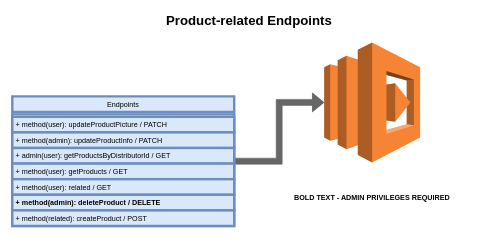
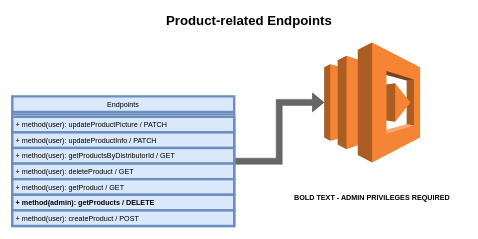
- <mxCell id="7" value="+ method(admin): updateProductInfo / PATCH" style="text;align=left;verticalAlign=top;spacingLeft=4;spacingRight=4;overflow=hidden;rotatable=0;points=[[0,0.5],[1,0.5]];portConstraint=eastwest;fillColor=#dae8fc;strokeColor=#6c8ebf;strokeWidth=4;fontStyle=0;labelBackgroundColor=none;" vertex="1" parent="4"><mxGeometry y="60" width="370" height="26" as="geometry" /></mxCell>
+ <mxCell id="7" value="+ method(user): updateProductInfo / PATCH" style="text;align=left;verticalAlign=top;spacingLeft=4;spacingRight=4;overflow=hidden;rotatable=0;points=[[0,0.5],[1,0.5]];portConstraint=eastwest;fillColor=#dae8fc;strokeColor=#6c8ebf;strokeWidth=4;fontStyle=0;labelBackgroundColor=none;" vertex="1" parent="4"><mxGeometry y="60" width="370" height="26" as="geometry" /></mxCell>
- <mxCell id="8" value="+ admin(user): getProductsByDistributorId / GET" style="text;align=left;verticalAlign=top;spacingLeft=4;spacingRight=4;overflow=hidden;rotatable=0;points=[[0,0.5],[1,0.5]];portConstraint=eastwest;fillColor=#dae8fc;strokeColor=#6c8ebf;strokeWidth=4;fontStyle=0;labelBackgroundColor=none;" vertex="1" parent="4"><mxGeometry y="86" width="370" height="26" as="geometry" /></mxCell>
+ <mxCell id="8" value="+ method(user): getProductsByDistributorId / GET" style="text;align=left;verticalAlign=top;spacingLeft=4;spacingRight=4;overflow=hidden;rotatable=0;points=[[0,0.5],[1,0.5]];portConstraint=eastwest;fillColor=#dae8fc;strokeColor=#6c8ebf;strokeWidth=4;fontStyle=0;labelBackgroundColor=none;" vertex="1" parent="4"><mxGeometry y="86" width="370" height="26" as="geometry" /></mxCell>
- <mxCell id="9" value="+ method(user): getProducts / GET" style="text;align=left;verticalAlign=top;spacingLeft=4;spacingRight=4;overflow=hidden;rotatable=0;points=[[0,0.5],[1,0.5]];portConstraint=eastwest;fillColor=#dae8fc;strokeColor=#6c8ebf;strokeWidth=4;fontStyle=0;labelBackgroundColor=none;" vertex="1" parent="4"><mxGeometry y="112" width="370" height="26" as="geometry" /></mxCell>
+ <mxCell id="9" value="+ method(user): deleteProduct / GET" style="text;align=left;verticalAlign=top;spacingLeft=4;spacingRight=4;overflow=hidden;rotatable=0;points=[[0,0.5],[1,0.5]];portConstraint=eastwest;fillColor=#dae8fc;strokeColor=#6c8ebf;strokeWidth=4;fontStyle=0;labelBackgroundColor=none;" vertex="1" parent="4"><mxGeometry y="112" width="370" height="26" as="geometry" /></mxCell>
- <mxCell id="10" value="+ method(user): related / GET" style="text;align=left;verticalAlign=top;spacingLeft=4;spacingRight=4;overflow=hidden;rotatable=0;points=[[0,0.5],[1,0.5]];portConstraint=eastwest;fillColor=#dae8fc;strokeColor=#6c8ebf;strokeWidth=4;fontStyle=0;labelBackgroundColor=none;" vertex="1" parent="4"><mxGeometry y="138" width="370" height="26" as="geometry" /></mxCell>
+ <mxCell id="10" value="+ method(user): getProduct / GET" style="text;align=left;verticalAlign=top;spacingLeft=4;spacingRight=4;overflow=hidden;rotatable=0;points=[[0,0.5],[1,0.5]];portConstraint=eastwest;fillColor=#dae8fc;strokeColor=#6c8ebf;strokeWidth=4;fontStyle=0;labelBackgroundColor=none;" vertex="1" parent="4"><mxGeometry y="138" width="370" height="26" as="geometry" /></mxCell>
- <mxCell id="11" value="+ method(admin): deleteProduct / DELETE" style="text;align=left;verticalAlign=top;spacingLeft=4;spacingRight=4;overflow=hidden;rotatable=0;points=[[0,0.5],[1,0.5]];portConstraint=eastwest;fillColor=#dae8fc;strokeColor=#6c8ebf;strokeWidth=4;fontStyle=1;labelBackgroundColor=none;" vertex="1" parent="4"><mxGeometry y="164" width="370" height="26" as="geometry" /></mxCell>
+ <mxCell id="11" value="+ method(admin): getProducts / DELETE" style="text;align=left;verticalAlign=top;spacingLeft=4;spacingRight=4;overflow=hidden;rotatable=0;points=[[0,0.5],[1,0.5]];portConstraint=eastwest;fillColor=#dae8fc;strokeColor=#6c8ebf;strokeWidth=4;fontStyle=1;labelBackgroundColor=none;" vertex="1" parent="4"><mxGeometry y="164" width="370" height="26" as="geometry" /></mxCell>
- <mxCell id="12" value="+ method(related): createProduct / POST" style="text;align=left;verticalAlign=top;spacingLeft=4;spacingRight=4;overflow=hidden;rotatable=0;points=[[0,0.5],[1,0.5]];portConstraint=eastwest;fillColor=#dae8fc;strokeColor=#6c8ebf;strokeWidth=4;fontStyle=0;labelBackgroundColor=none;" vertex="1" parent="4"><mxGeometry y="190" width="370" height="26" as="geometry" /></mxCell>
+ <mxCell id="12" value="+ method(user): createProduct / POST" style="text;align=left;verticalAlign=top;spacingLeft=4;spacingRight=4;overflow=hidden;rotatable=0;points=[[0,0.5],[1,0.5]];portConstraint=eastwest;fillColor=#dae8fc;strokeColor=#6c8ebf;strokeWidth=4;fontStyle=0;labelBackgroundColor=none;" vertex="1" parent="4"><mxGeometry y="190" width="370" height="26" as="geometry" /></mxCell>
